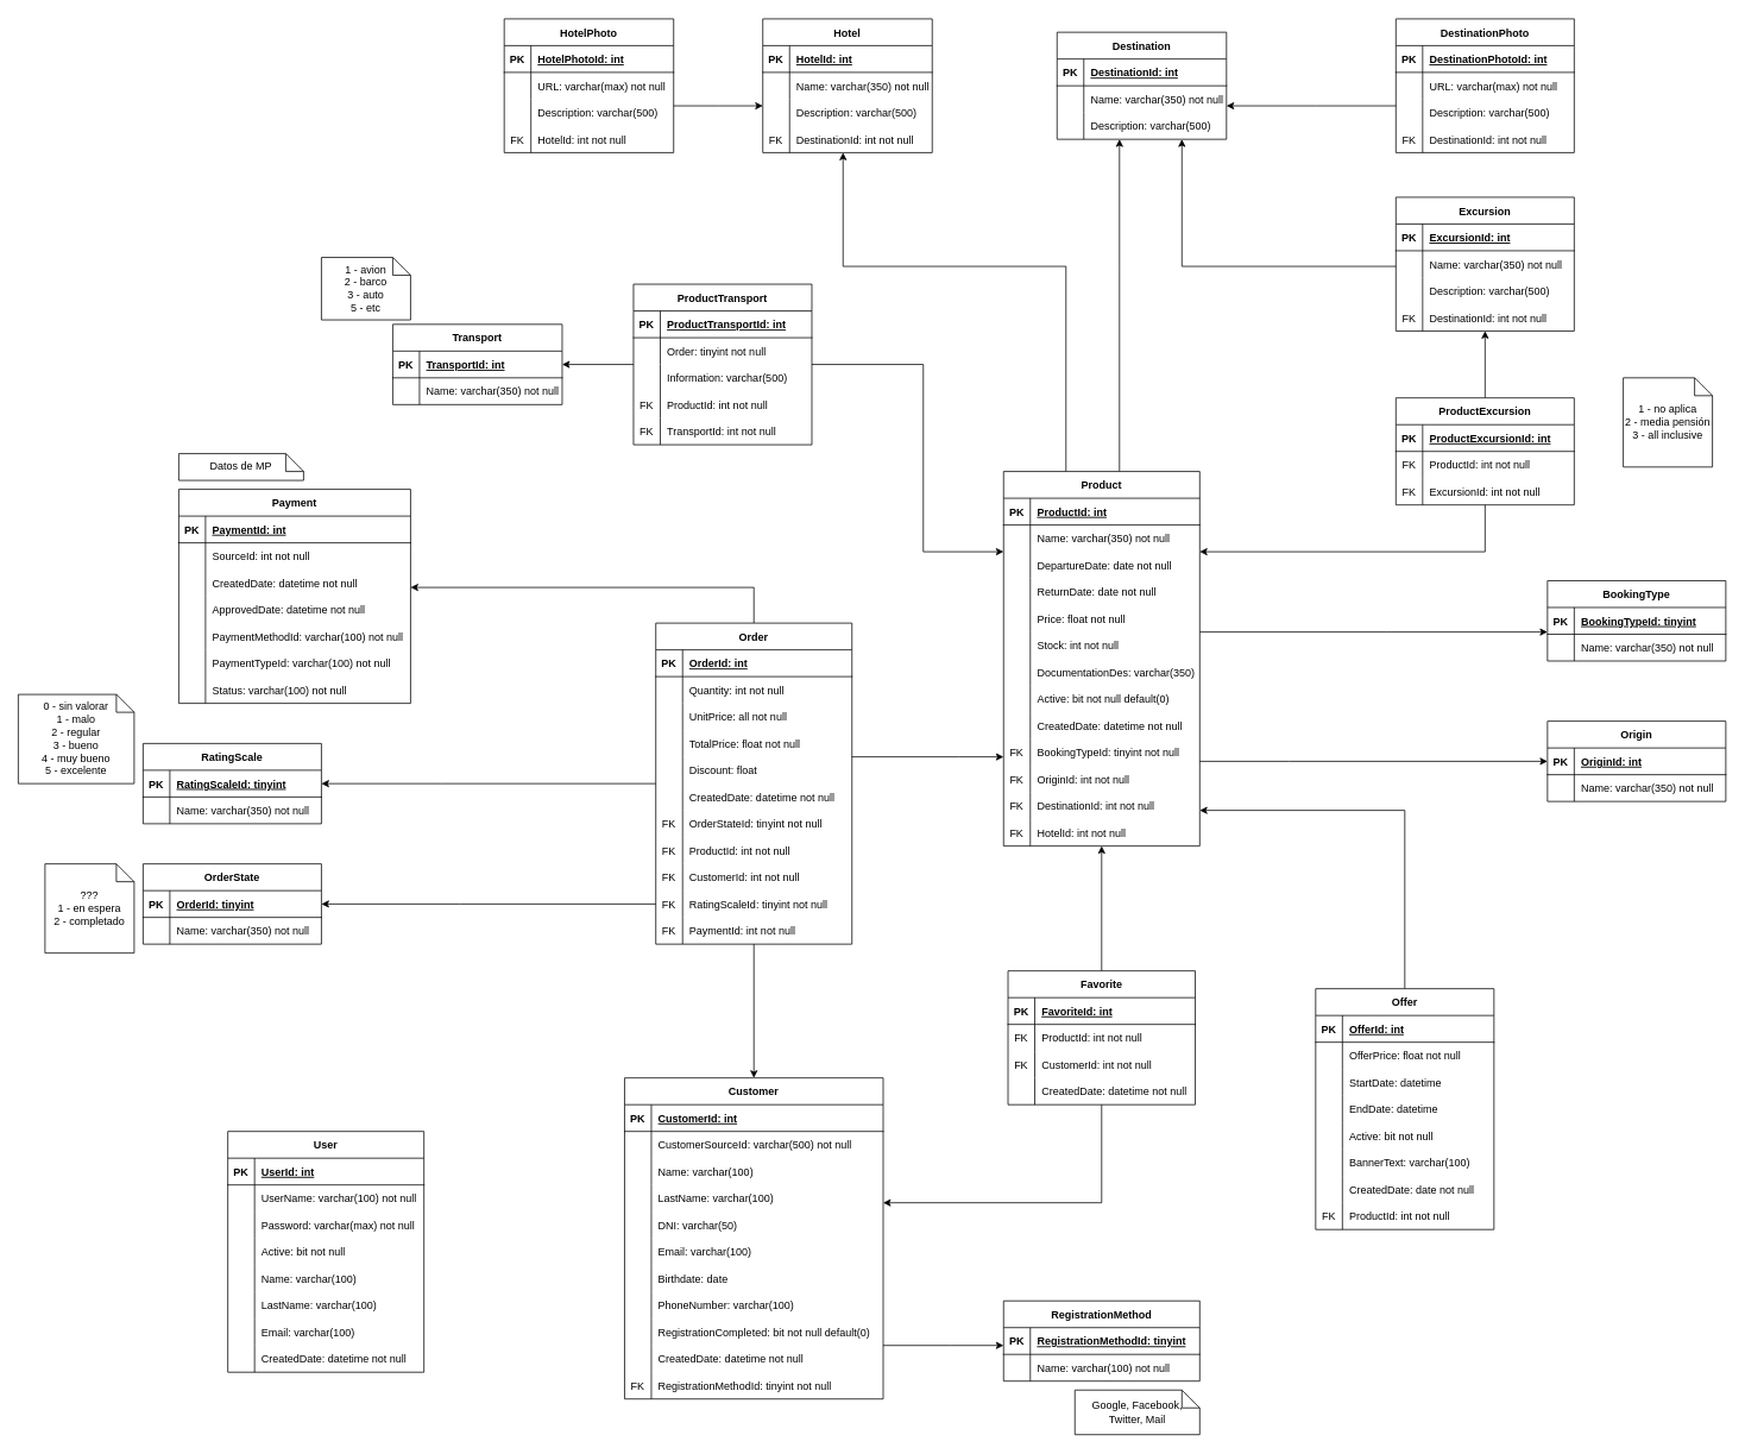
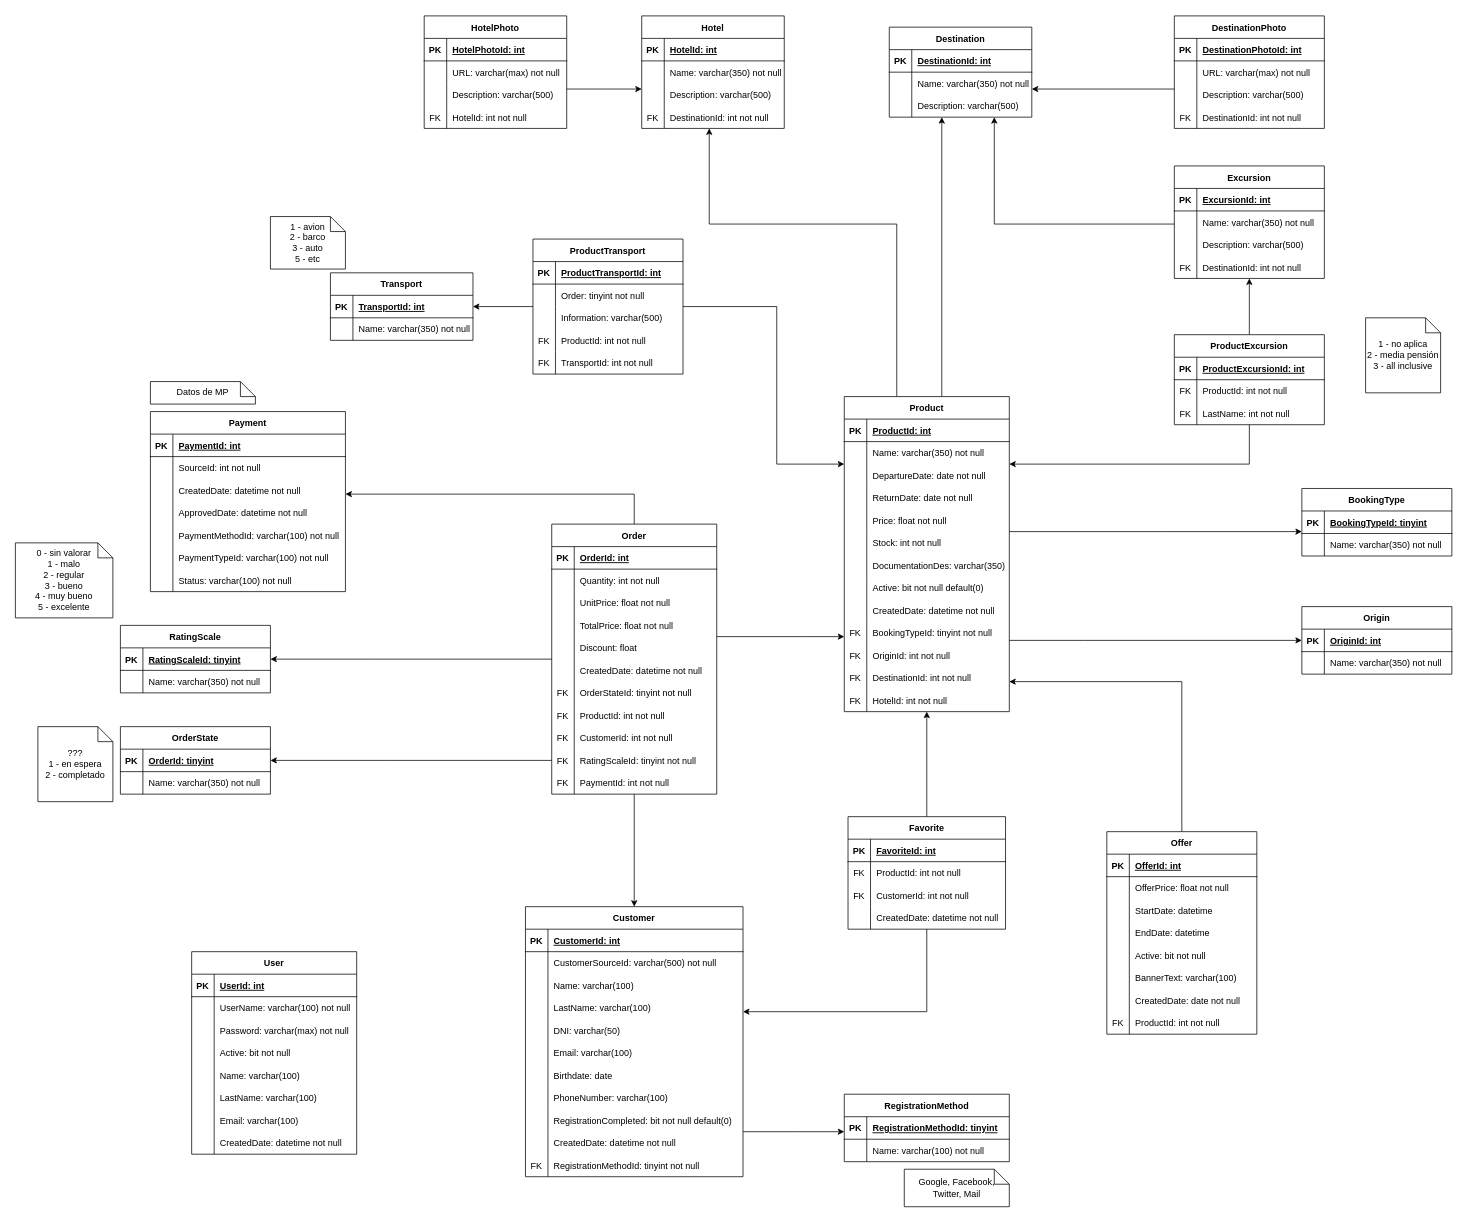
- <mxCell id="147" value="ExcursionId: int not null" style="shape=partialRectangle;connectable=0;fillColor=none;top=0;left=0;bottom=0;right=0;align=left;spacingLeft=6;overflow=hidden;" parent="145" vertex="1"><mxGeometry x="30" width="170" height="30" as="geometry"><mxRectangle width="170" height="30" as="alternateBounds" /></mxGeometry></mxCell>
+ <mxCell id="147" value="LastName: int not null" style="shape=partialRectangle;connectable=0;fillColor=none;top=0;left=0;bottom=0;right=0;align=left;spacingLeft=6;overflow=hidden;" parent="145" vertex="1"><mxGeometry x="30" width="170" height="30" as="geometry"><mxRectangle width="170" height="30" as="alternateBounds" /></mxGeometry></mxCell>
- <mxCell id="203" value="UnitPrice: all not null" style="shape=partialRectangle;connectable=0;fillColor=none;top=0;left=0;bottom=0;right=0;align=left;spacingLeft=6;overflow=hidden;" parent="201" vertex="1"><mxGeometry x="30" width="190" height="30" as="geometry"><mxRectangle width="190" height="30" as="alternateBounds" /></mxGeometry></mxCell>
+ <mxCell id="203" value="UnitPrice: float not null" style="shape=partialRectangle;connectable=0;fillColor=none;top=0;left=0;bottom=0;right=0;align=left;spacingLeft=6;overflow=hidden;" parent="201" vertex="1"><mxGeometry x="30" width="190" height="30" as="geometry"><mxRectangle width="190" height="30" as="alternateBounds" /></mxGeometry></mxCell>
- <mxCell id="277" value="0 - sin valorar&lt;br&gt;1 - malo&lt;br&gt;2 - regular&lt;br&gt;3 - bueno&lt;br&gt;4 - muy bueno&lt;br&gt;5 - excelente" style="shape=note;size=20;whiteSpace=wrap;html=1;" parent="1" vertex="1"><mxGeometry x="20" y="778" width="130" height="100" as="geometry" /></mxCell>
+ <mxCell id="277" value="0 - sin valorar&lt;br&gt;1 - malo&lt;br&gt;2 - regular&lt;br&gt;3 - bueno&lt;br&gt;4 - muy bueno&lt;br&gt;5 - excelente" style="shape=note;size=20;whiteSpace=wrap;html=1;" parent="1" vertex="1"><mxGeometry x="20" y="723" width="130" height="100" as="geometry" /></mxCell>
